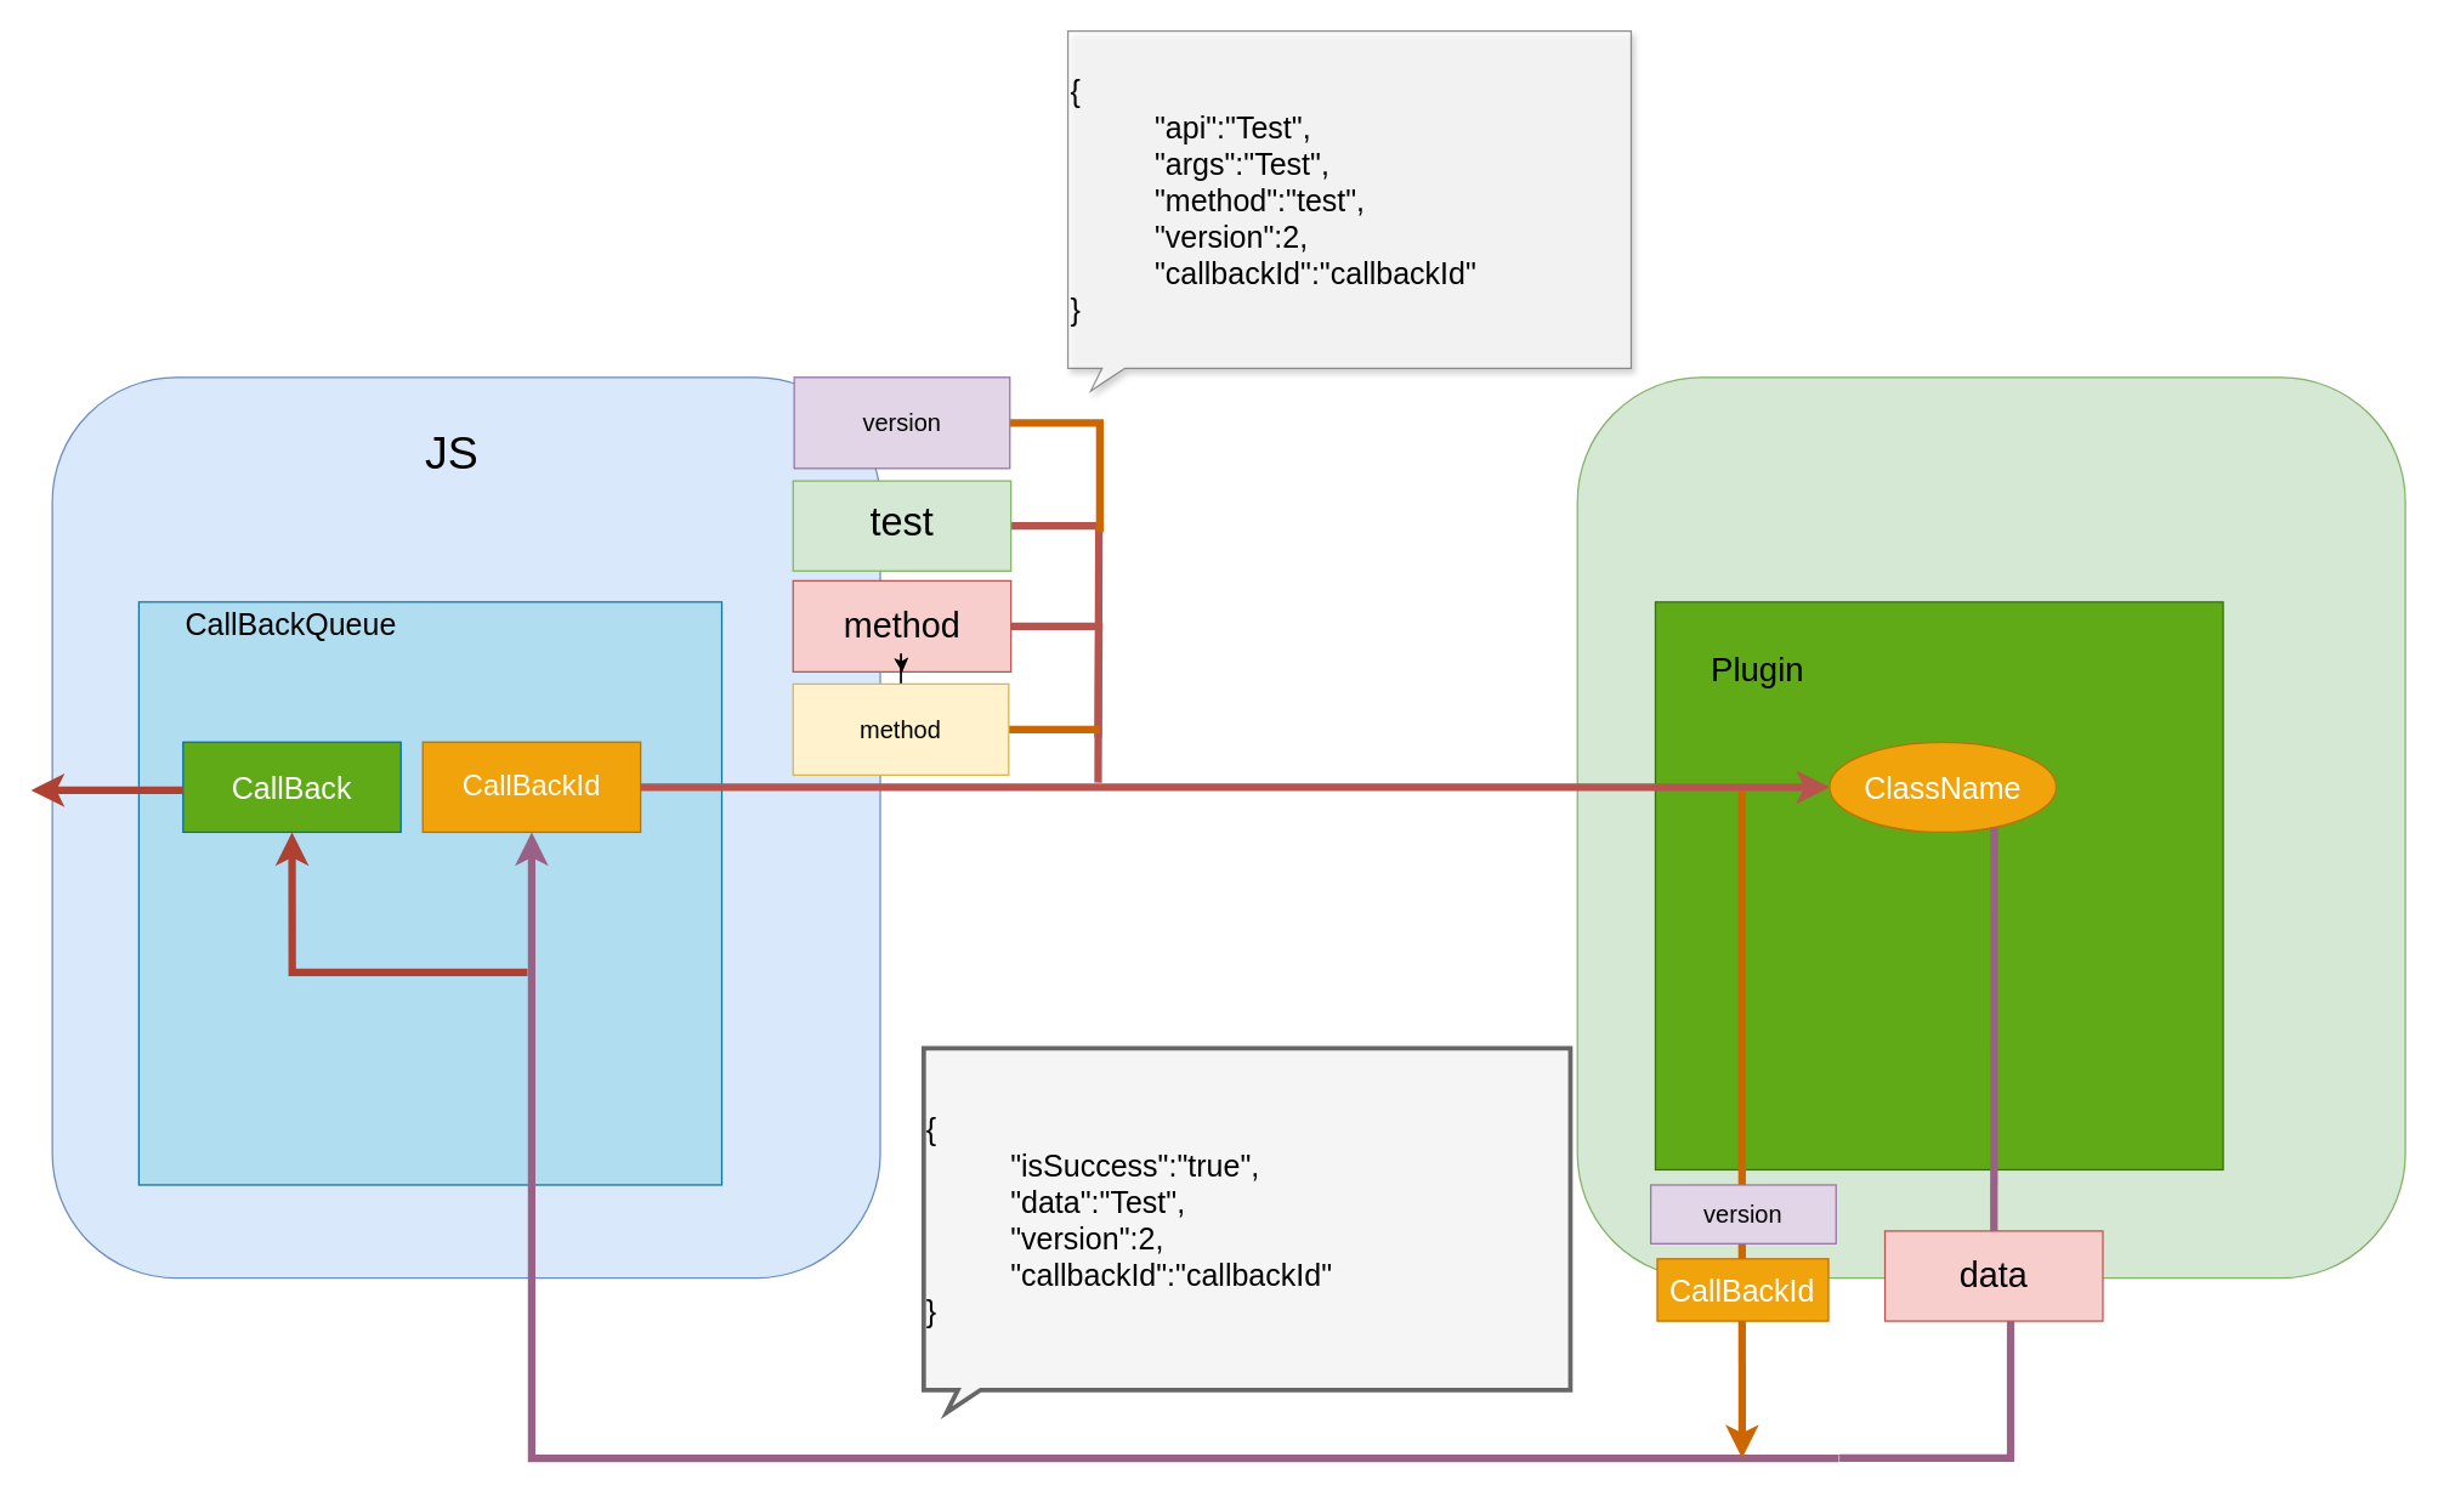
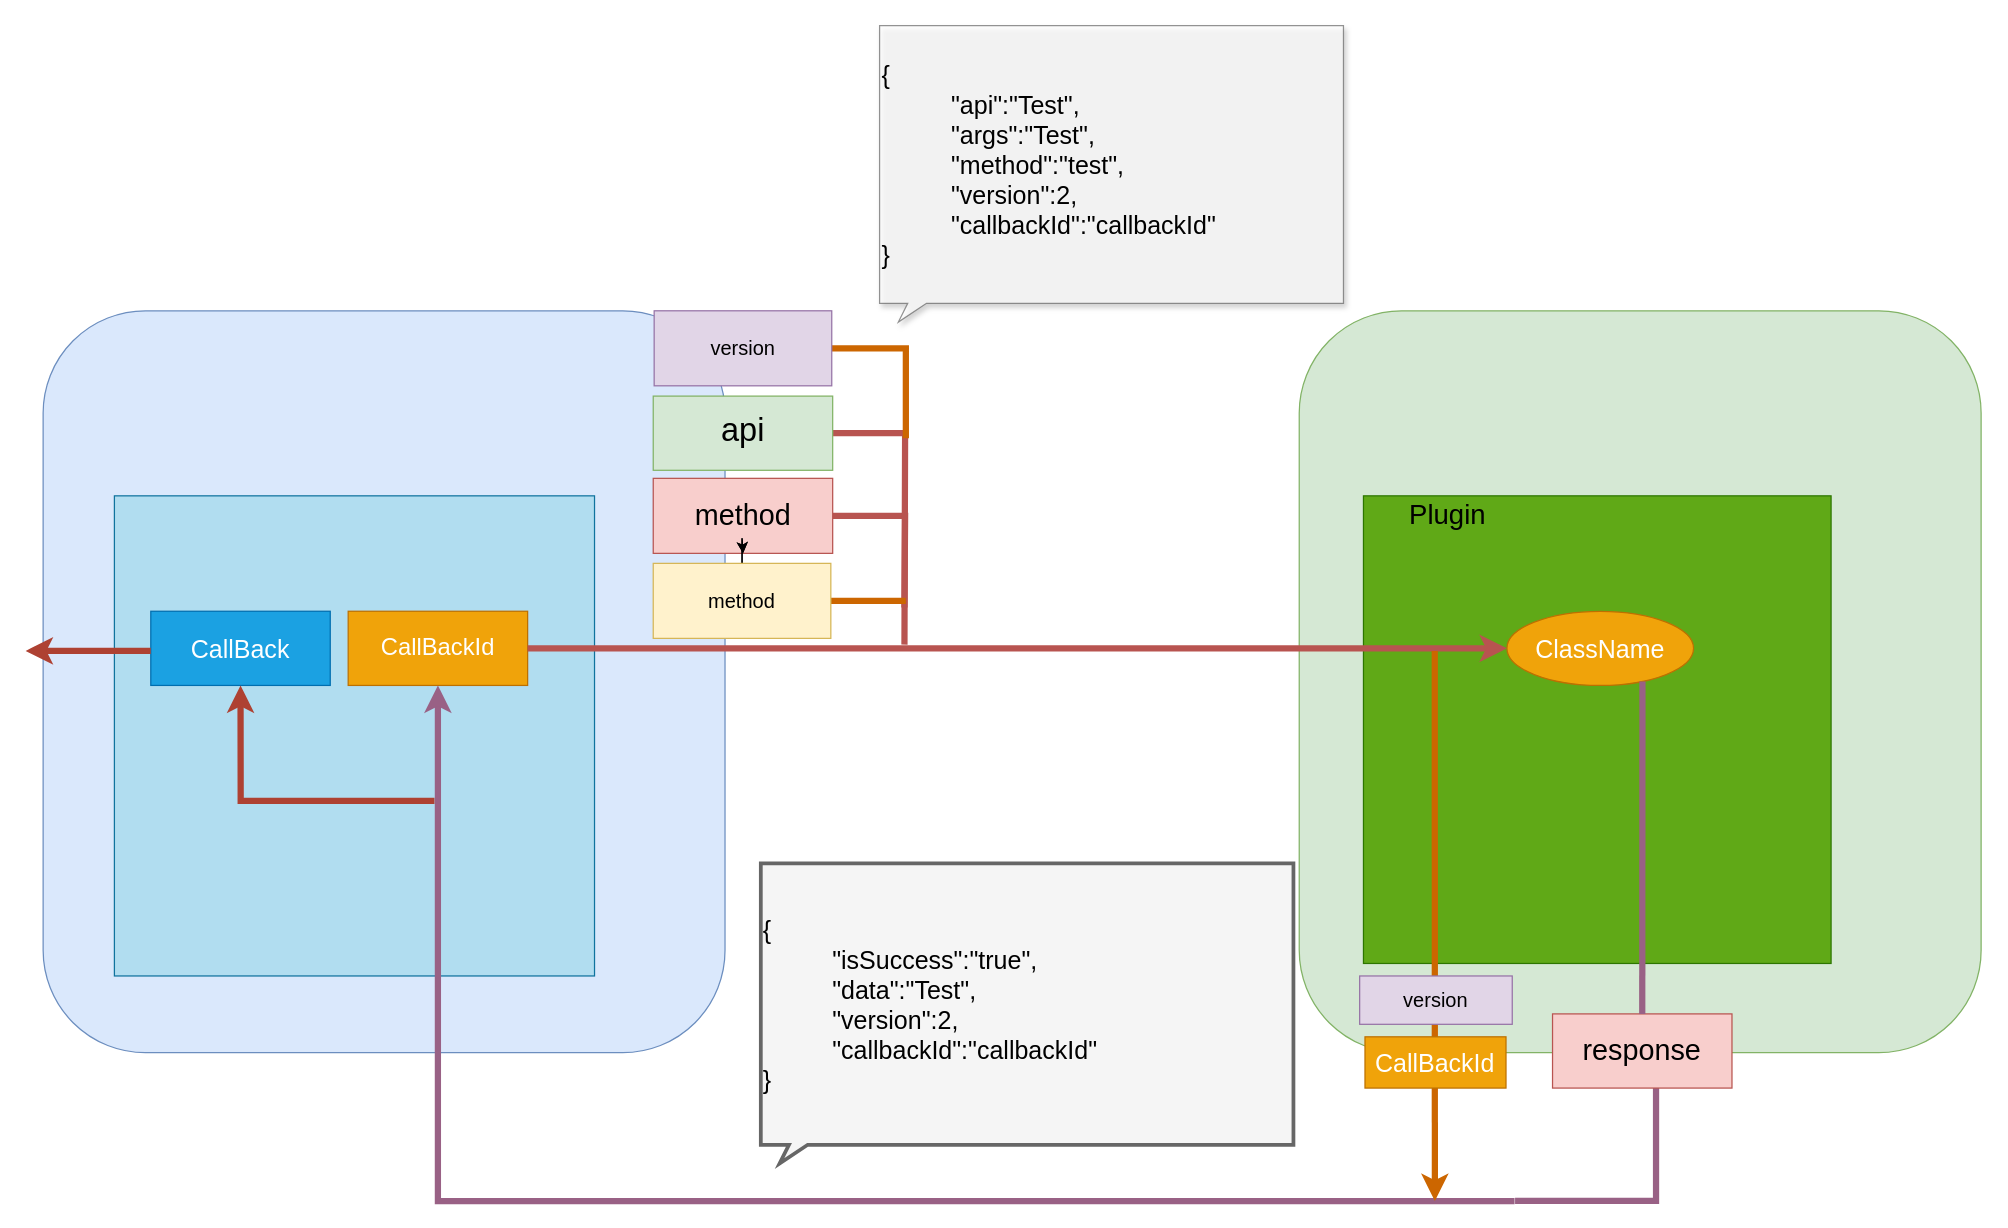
- <mxCell id="4" value="&lt;font style=&quot;font-size: 30px&quot;&gt;JS&lt;br&gt;&lt;/font&gt;" style="text;html=1;resizable=0;points=[];autosize=1;align=left;verticalAlign=top;spacingTop=-4;" parent="1" vertex="1"><mxGeometry x="277.984" y="277.667" width="50" height="20" as="geometry" /></mxCell>
- <mxCell id="14" value="&lt;span style=&quot;line-height: 120%&quot;&gt;&lt;font style=&quot;font-size: 26px&quot;&gt;test&lt;/font&gt;&lt;/span&gt;" style="rounded=0;whiteSpace=wrap;html=1;fillColor=#d5e8d4;strokeColor=#82b366;" parent="1" vertex="1"><mxGeometry x="521.963" y="316.233" width="143.519" height="59.333" as="geometry" /></mxCell>
+ <mxCell id="14" value="&lt;span style=&quot;line-height: 120%&quot;&gt;&lt;font style=&quot;font-size: 26px&quot;&gt;api&lt;/font&gt;&lt;/span&gt;" style="rounded=0;whiteSpace=wrap;html=1;fillColor=#d5e8d4;strokeColor=#82b366;" parent="1" vertex="1"><mxGeometry x="521.963" y="316.233" width="143.519" height="59.333" as="geometry" /></mxCell>
- <mxCell id="7" value="&lt;font style=&quot;font-size: 20px&quot;&gt;CallBackQueue&lt;/font&gt;" style="text;html=1;resizable=0;points=[];autosize=1;align=left;verticalAlign=top;spacingTop=-4;" parent="1" vertex="1"><mxGeometry x="120.111" y="396.333" width="150" height="20" as="geometry" /></mxCell>
- <mxCell id="24" value="&lt;font style=&quot;font-size: 22px&quot;&gt;Plugin&lt;/font&gt;" style="text;html=1;resizable=0;points=[];autosize=1;align=left;verticalAlign=top;spacingTop=-4;" parent="1" vertex="1"><mxGeometry x="1124.741" y="426.333" width="80" height="20" as="geometry" /></mxCell>
+ <mxCell id="24" value="&lt;font style=&quot;font-size: 22px&quot;&gt;Plugin&lt;/font&gt;" style="text;html=1;resizable=0;points=[];autosize=1;align=left;verticalAlign=top;spacingTop=-4;" parent="1" vertex="1"><mxGeometry x="1124.741" y="396.333" width="80" height="20" as="geometry" /></mxCell>
- <mxCell id="8" value="&lt;font style=&quot;font-size: 20px&quot;&gt;CallBack&lt;/font&gt;" style="rounded=0;whiteSpace=wrap;html=1;fillColor=#60a917;strokeColor=#006EAF;fontColor=#ffffff;" parent="1" vertex="1"><mxGeometry x="120.111" y="488.3" width="143.519" height="59.333" as="geometry" /></mxCell>
+ <mxCell id="8" value="&lt;font style=&quot;font-size: 20px&quot;&gt;CallBack&lt;/font&gt;" style="rounded=0;whiteSpace=wrap;html=1;fillColor=#1ba1e2;strokeColor=#006EAF;fontColor=#ffffff;" parent="1" vertex="1"><mxGeometry x="120.111" y="488.3" width="143.519" height="59.333" as="geometry" /></mxCell>
- <mxCell id="16" value="&lt;font style=&quot;font-size: 23px&quot;&gt;data&lt;/font&gt;" style="rounded=0;whiteSpace=wrap;html=1;fillColor=#f8cecc;strokeColor=#b85450;" parent="1" vertex="1"><mxGeometry x="1241.223" y="810.337" width="143.519" height="59.333" as="geometry" /></mxCell>
+ <mxCell id="16" value="&lt;font style=&quot;font-size: 23px&quot;&gt;response&lt;/font&gt;" style="rounded=0;whiteSpace=wrap;html=1;fillColor=#f8cecc;strokeColor=#b85450;" parent="1" vertex="1"><mxGeometry x="1241.223" y="810.337" width="143.519" height="59.333" as="geometry" /></mxCell>
